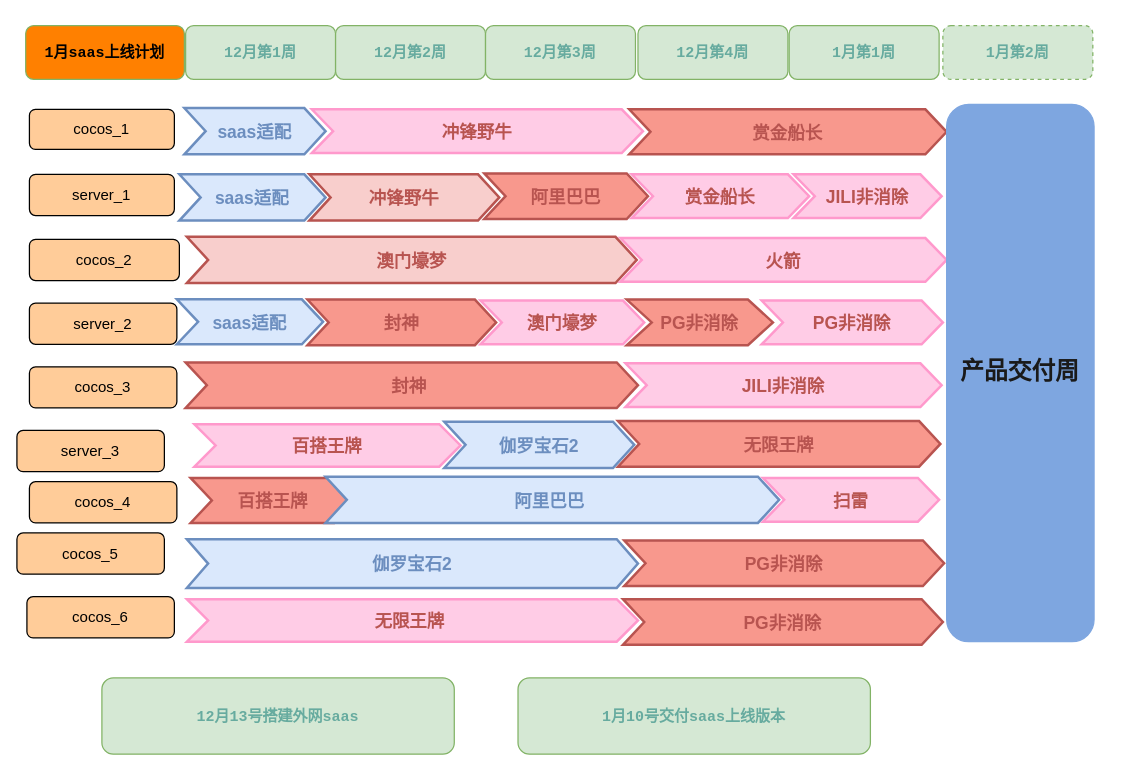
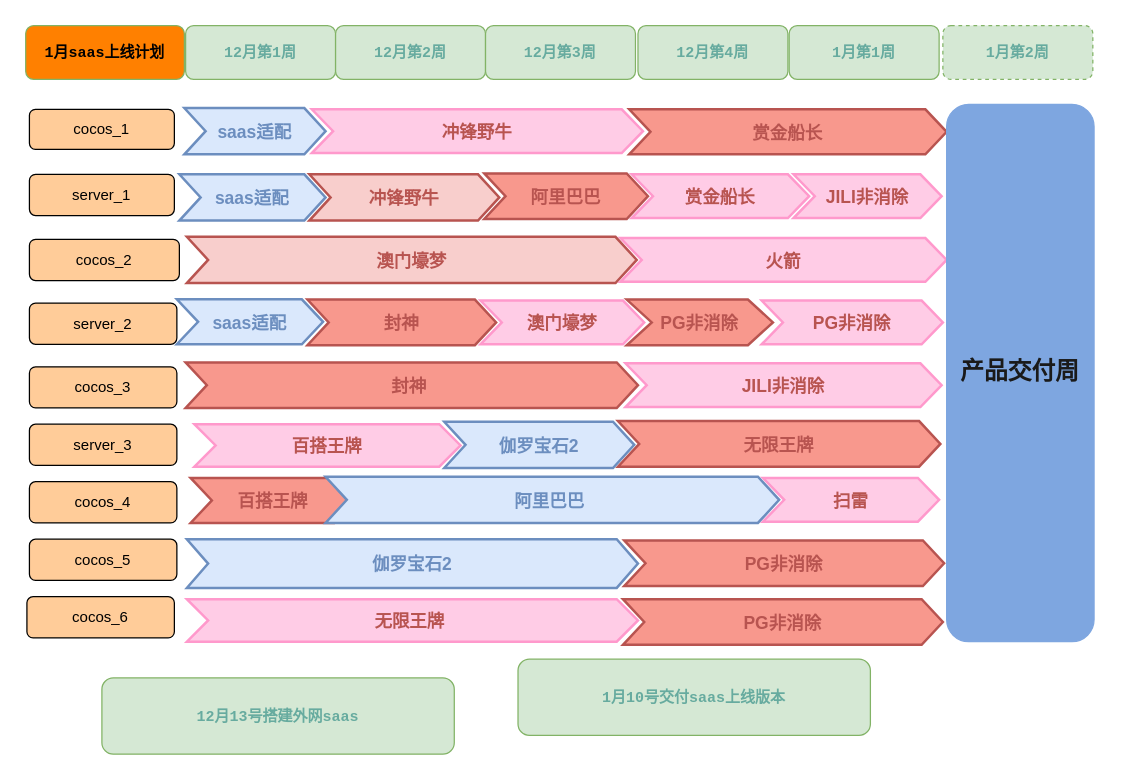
- <mxCell id="17" value="server_3" style="rounded=1;whiteSpace=wrap;html=1;fillColor=#FFCC99;" parent="1" vertex="1"><mxGeometry x="13" y="344" width="118" height="33" as="geometry" /></mxCell>
+ <mxCell id="17" value="server_3" style="rounded=1;whiteSpace=wrap;html=1;fillColor=#FFCC99;" parent="1" vertex="1"><mxGeometry x="23" y="339" width="118" height="33" as="geometry" /></mxCell>
- <mxCell id="23" value="cocos_5" style="rounded=1;whiteSpace=wrap;html=1;fillColor=#FFCC99;" parent="1" vertex="1"><mxGeometry x="13" y="426" width="118" height="33" as="geometry" /></mxCell>
+ <mxCell id="23" value="cocos_5" style="rounded=1;whiteSpace=wrap;html=1;fillColor=#FFCC99;" parent="1" vertex="1"><mxGeometry x="23" y="431" width="118" height="33" as="geometry" /></mxCell>
- <mxCell id="45" value="&lt;font color=&quot;#67ab9f&quot; style=&quot;&quot; face=&quot;Courier New&quot;&gt;&lt;b style=&quot;&quot;&gt;1月10号交付saas上线版本&lt;/b&gt;&lt;/font&gt;" style="rounded=1;whiteSpace=wrap;html=1;fillColor=#d5e8d4;strokeColor=#82b366;" vertex="1" parent="1"><mxGeometry x="414" y="542" width="282" height="61" as="geometry" /></mxCell>
+ <mxCell id="45" value="&lt;font color=&quot;#67ab9f&quot; style=&quot;&quot; face=&quot;Courier New&quot;&gt;&lt;b style=&quot;&quot;&gt;1月10号交付saas上线版本&lt;/b&gt;&lt;/font&gt;" style="rounded=1;whiteSpace=wrap;html=1;fillColor=#d5e8d4;strokeColor=#82b366;" vertex="1" parent="1"><mxGeometry x="414" y="527" width="282" height="61" as="geometry" /></mxCell>
